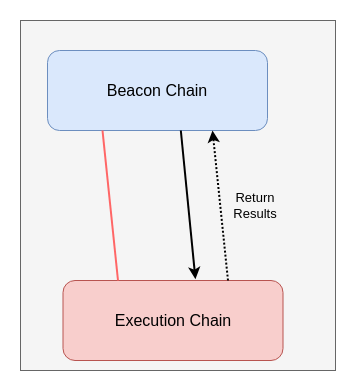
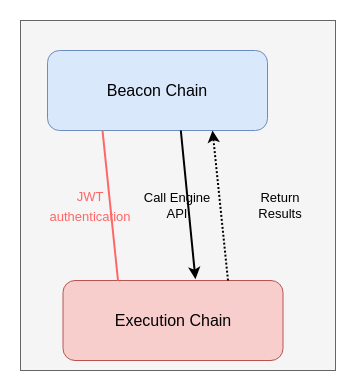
+ <mxCell id="6" value="&lt;font style=&quot;font-size: 13px;&quot;&gt;JWT authentication&lt;/font&gt;" style="text;html=1;strokeColor=none;fillColor=none;align=center;verticalAlign=middle;whiteSpace=wrap;rounded=0;fontSize=16;fontColor=#FF6666;" vertex="1" parent="1"><mxGeometry x="55" y="185" width="70" height="40" as="geometry" /></mxCell>
+ <mxCell id="9" value="Call Engine API" style="text;html=1;strokeColor=none;fillColor=none;align=center;verticalAlign=middle;whiteSpace=wrap;rounded=0;fontSize=13;" vertex="1" parent="1"><mxGeometry x="142" y="190" width="70" height="30" as="geometry" /></mxCell>
- <mxCell id="10" value="Return Results" style="text;html=1;strokeColor=none;fillColor=none;align=center;verticalAlign=middle;whiteSpace=wrap;rounded=0;fontSize=13;" vertex="1" parent="1"><mxGeometry x="225" y="190" width="60" height="30" as="geometry" /></mxCell>
+ <mxCell id="10" value="Return Results" style="text;html=1;strokeColor=none;fillColor=none;align=center;verticalAlign=middle;whiteSpace=wrap;rounded=0;fontSize=13;" vertex="1" parent="1"><mxGeometry x="250" y="190" width="60" height="30" as="geometry" /></mxCell>
